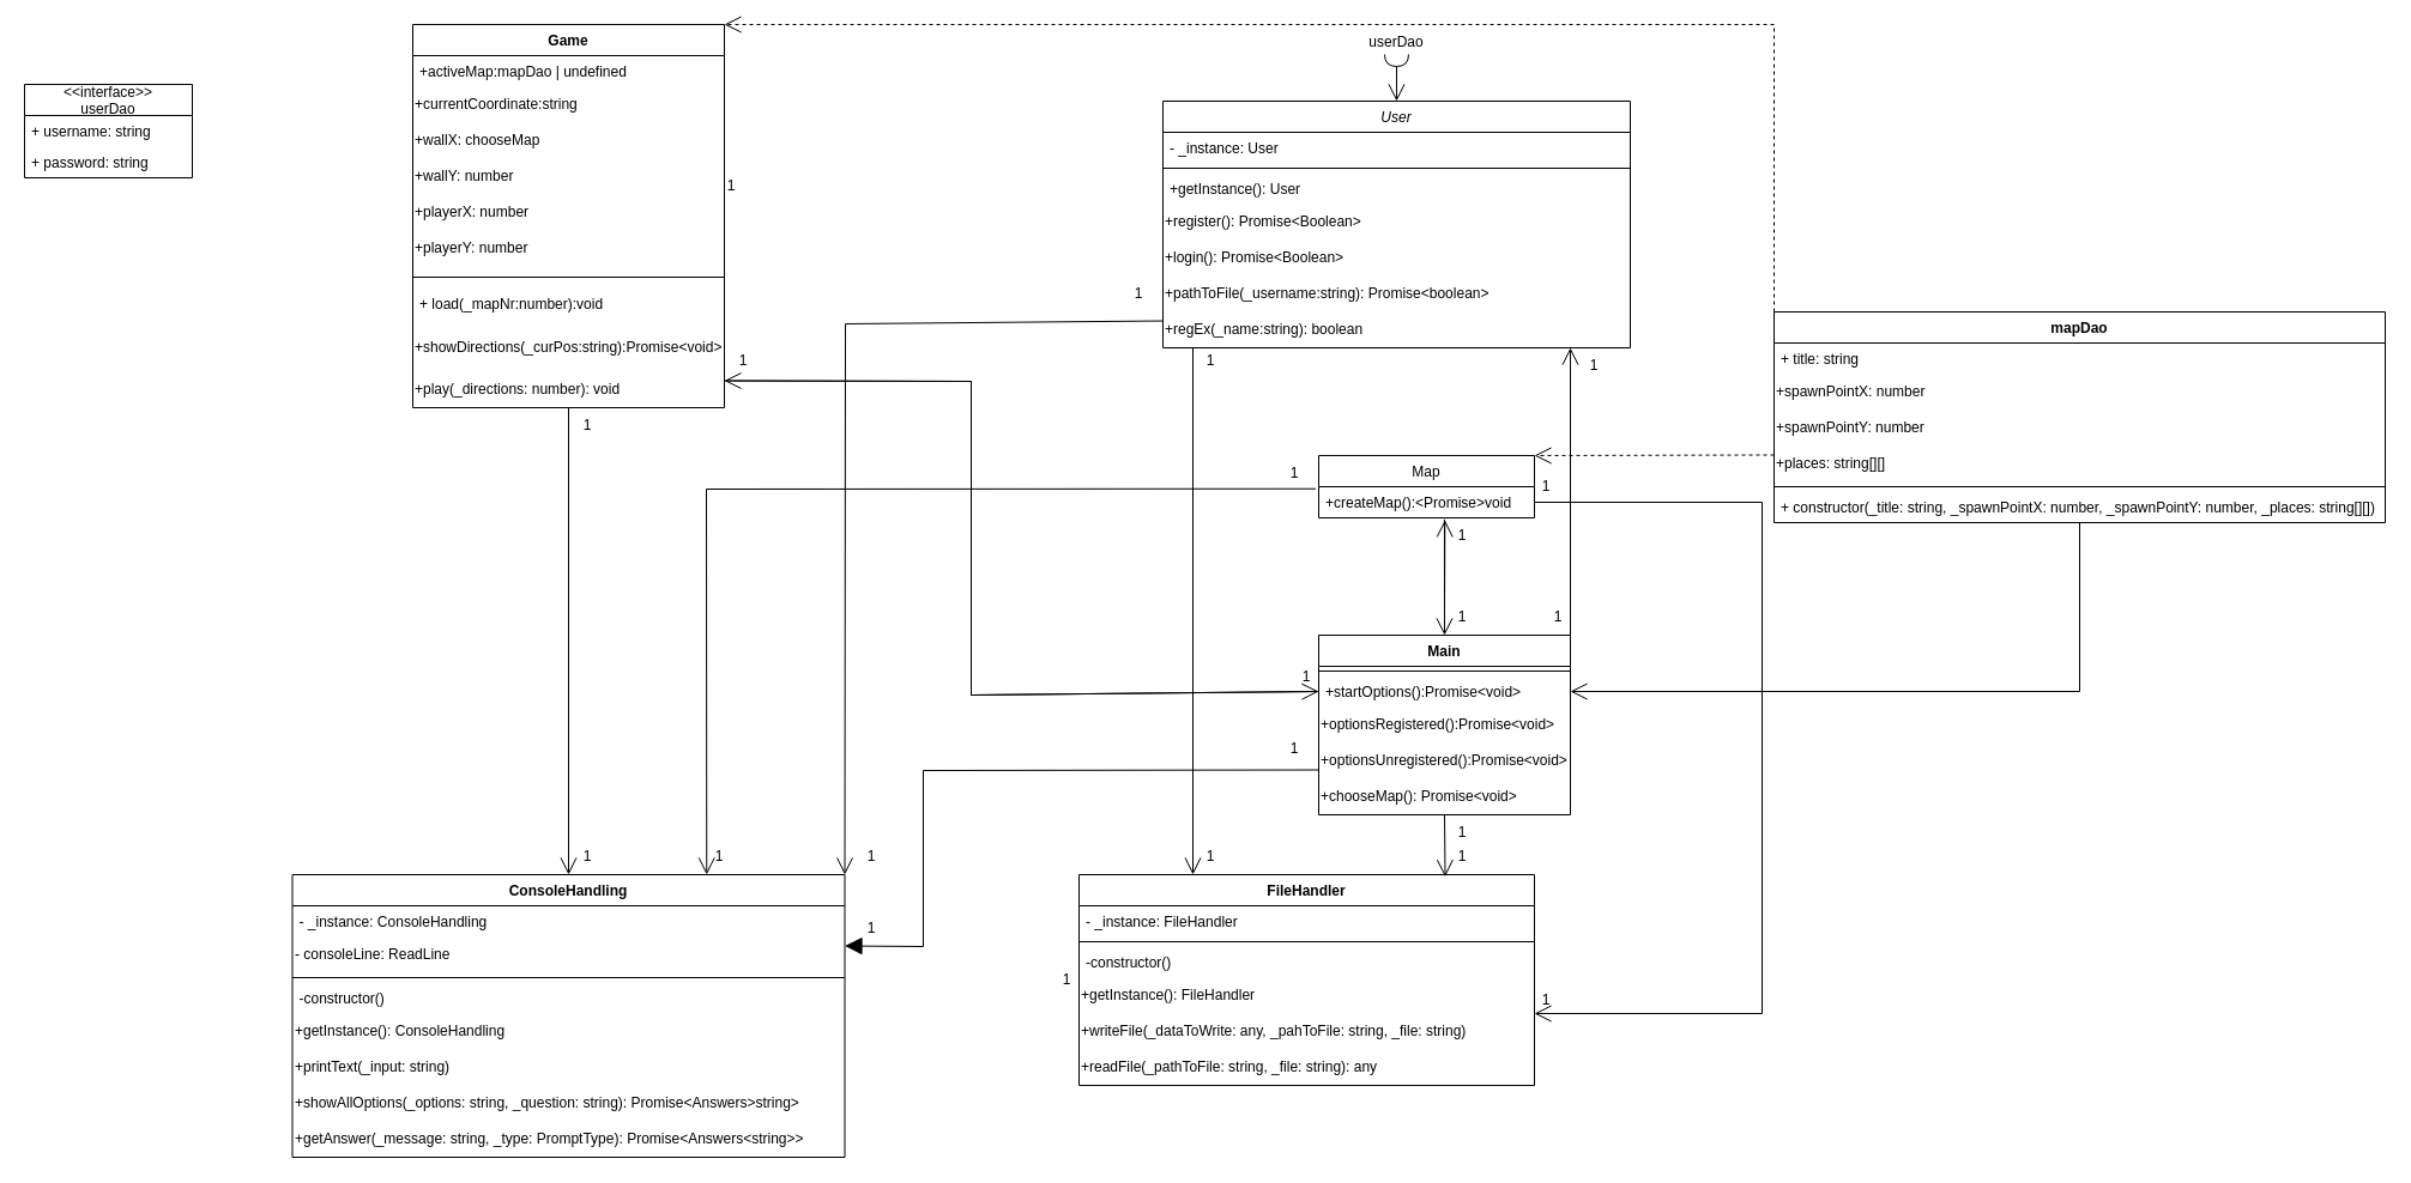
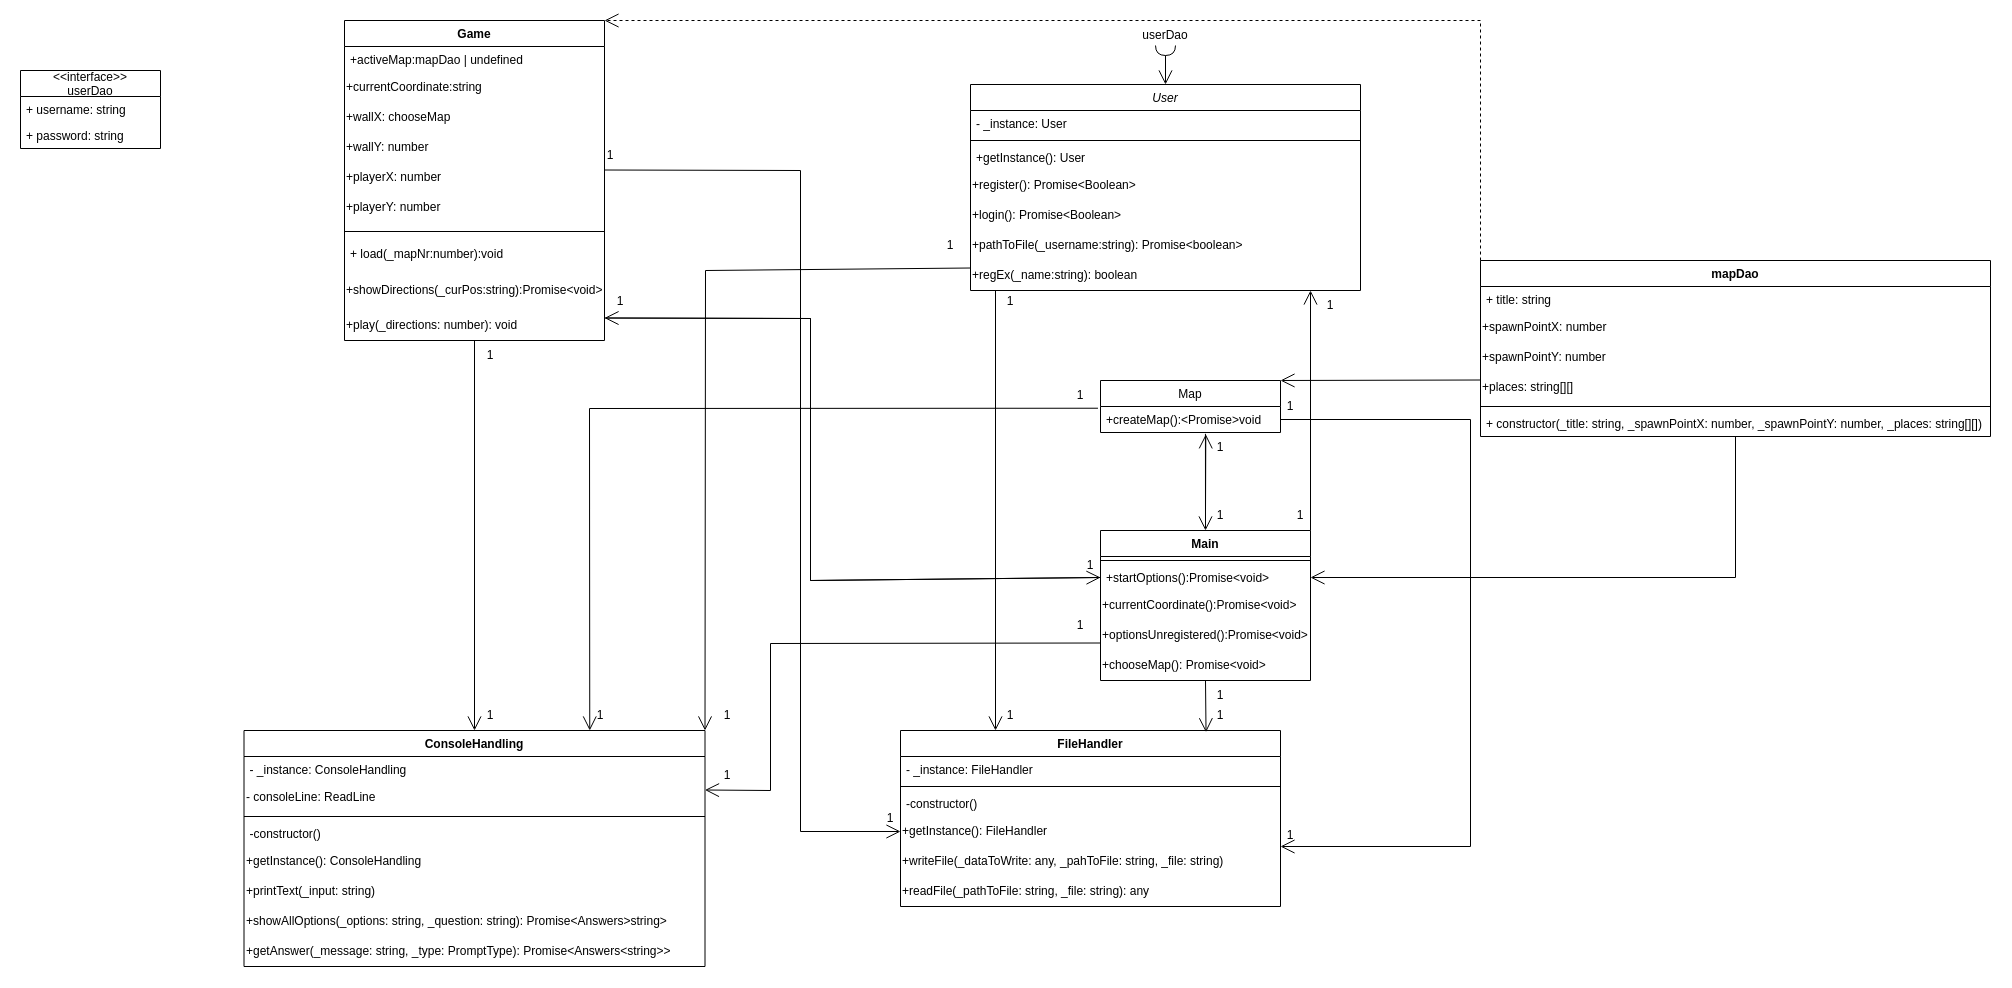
- <mxCell id="81" value="" style="endArrow=open;endFill=1;endSize=12;html=1;rounded=0;exitX=0;exitY=0.25;exitDx=0;exitDy=0;entryX=1;entryY=0;entryDx=0;entryDy=0;dashed=1;" parent="1" source="58" target="10" edge="1"><mxGeometry width="160" relative="1" as="geometry"><mxPoint x="1190" y="345" as="sourcePoint" /><mxPoint x="1400" y="380" as="targetPoint" /></mxGeometry></mxCell>
+ <mxCell id="81" value="" style="endArrow=open;endFill=1;endSize=12;html=1;rounded=0;exitX=0;exitY=0.25;exitDx=0;exitDy=0;entryX=1;entryY=0;entryDx=0;entryDy=0;" parent="1" source="58" target="10" edge="1"><mxGeometry width="160" relative="1" as="geometry"><mxPoint x="1190" y="345" as="sourcePoint" /><mxPoint x="1400" y="380" as="targetPoint" /></mxGeometry></mxCell>
+ <mxCell id="46" value="" style="endArrow=open;endFill=1;endSize=12;html=1;rounded=0;exitX=1;exitY=0.25;exitDx=0;exitDy=0;entryX=0;entryY=0.5;entryDx=0;entryDy=0;" parent="1" source="17" target="42" edge="1"><mxGeometry width="160" relative="1" as="geometry"><mxPoint x="760" y="410" as="sourcePoint" /><mxPoint x="790" y="700" as="targetPoint" /><Array as="points"><mxPoint x="800" y="170" /><mxPoint x="800" y="831" /></Array></mxGeometry></mxCell>
- <mxCell id="26" value="+optionsRegistered():Promise&amp;lt;void&amp;gt;" style="text;html=1;strokeColor=none;fillColor=none;align=left;verticalAlign=middle;whiteSpace=wrap;rounded=0;" parent="23" vertex="1"><mxGeometry y="60" width="210" height="30" as="geometry" /></mxCell>
+ <mxCell id="26" value="+currentCoordinate():Promise&amp;lt;void&amp;gt;" style="text;html=1;strokeColor=none;fillColor=none;align=left;verticalAlign=middle;whiteSpace=wrap;rounded=0;" parent="23" vertex="1"><mxGeometry y="60" width="210" height="30" as="geometry" /></mxCell>
- <mxCell id="52" value="" style="endArrow=block;endFill=1;endSize=12;html=1;rounded=0;entryX=1;entryY=0.25;entryDx=0;entryDy=0;exitX=0;exitY=0.75;exitDx=0;exitDy=0;" parent="1" source="27" target="31" edge="1"><mxGeometry width="160" relative="1" as="geometry"><mxPoint x="830" y="470" as="sourcePoint" /><mxPoint x="990" y="470" as="targetPoint" /><Array as="points"><mxPoint x="770" y="643" /><mxPoint x="770" y="790" /></Array></mxGeometry></mxCell>
+ <mxCell id="52" value="" style="endArrow=open;endFill=1;endSize=12;html=1;rounded=0;entryX=1;entryY=0.25;entryDx=0;entryDy=0;exitX=0;exitY=0.75;exitDx=0;exitDy=0;" parent="1" source="27" target="31" edge="1"><mxGeometry width="160" relative="1" as="geometry"><mxPoint x="830" y="470" as="sourcePoint" /><mxPoint x="990" y="470" as="targetPoint" /><Array as="points"><mxPoint x="770" y="643" /><mxPoint x="770" y="790" /></Array></mxGeometry></mxCell>
